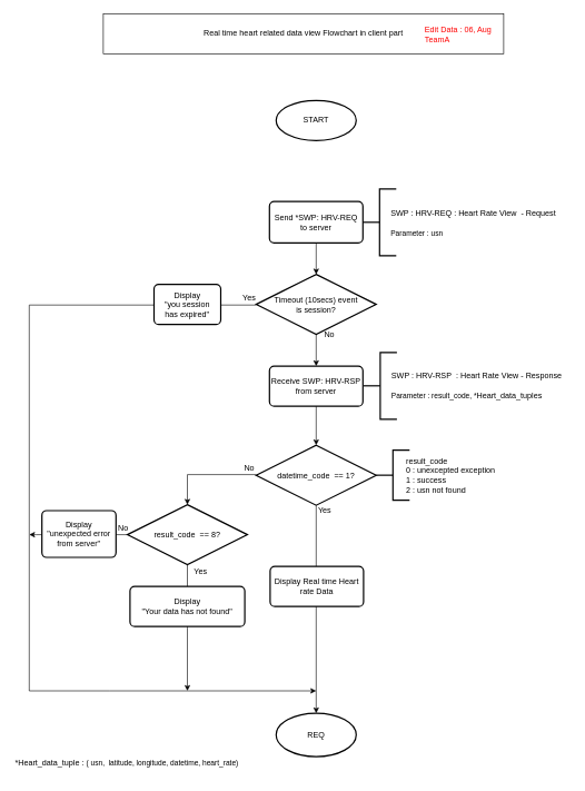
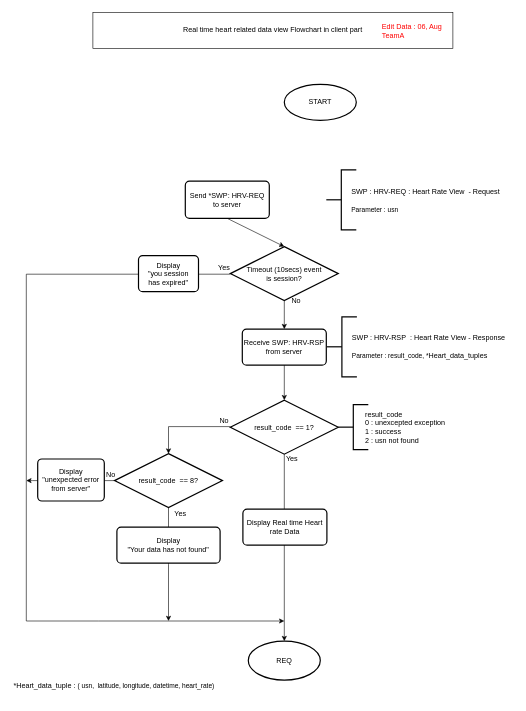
- <mxCell id="2" value="START" style="strokeWidth=2;html=1;shape=mxgraph.flowchart.start_1;whiteSpace=wrap;" parent="1" vertex="1"><mxGeometry x="413" y="150" width="120" height="60" as="geometry" /></mxCell>
+ <mxCell id="2" value="START" style="strokeWidth=2;html=1;shape=mxgraph.flowchart.start_1;whiteSpace=wrap;" parent="1" vertex="1"><mxGeometry x="473" y="140" width="120" height="60" as="geometry" /></mxCell>
- <mxCell id="3" value="&lt;div&gt;Send *SWP: HRV-REQ&lt;/div&gt;&lt;div&gt;to server&lt;br&gt;&lt;/div&gt;" style="rounded=1;whiteSpace=wrap;html=1;absoluteArcSize=1;arcSize=14;strokeWidth=2;" parent="1" vertex="1"><mxGeometry x="403" y="301.5" width="140" height="62" as="geometry" /></mxCell>
+ <mxCell id="3" value="&lt;div&gt;Send *SWP: HRV-REQ&lt;/div&gt;&lt;div&gt;to server&lt;br&gt;&lt;/div&gt;" style="rounded=1;whiteSpace=wrap;html=1;absoluteArcSize=1;arcSize=14;strokeWidth=2;" parent="1" vertex="1"><mxGeometry x="308" y="301.5" width="140" height="62" as="geometry" /></mxCell>
- <mxCell id="18" value="datetime_code&amp;nbsp;&amp;nbsp;== 1?" style="strokeWidth=2;html=1;shape=mxgraph.flowchart.decision;whiteSpace=wrap;" parent="1" vertex="1"><mxGeometry x="383" y="666.5" width="180" height="90" as="geometry" /></mxCell>
+ <mxCell id="18" value="result_code&amp;nbsp;&amp;nbsp;== 1?" style="strokeWidth=2;html=1;shape=mxgraph.flowchart.decision;whiteSpace=wrap;" parent="1" vertex="1"><mxGeometry x="383" y="666.5" width="180" height="90" as="geometry" /></mxCell>
